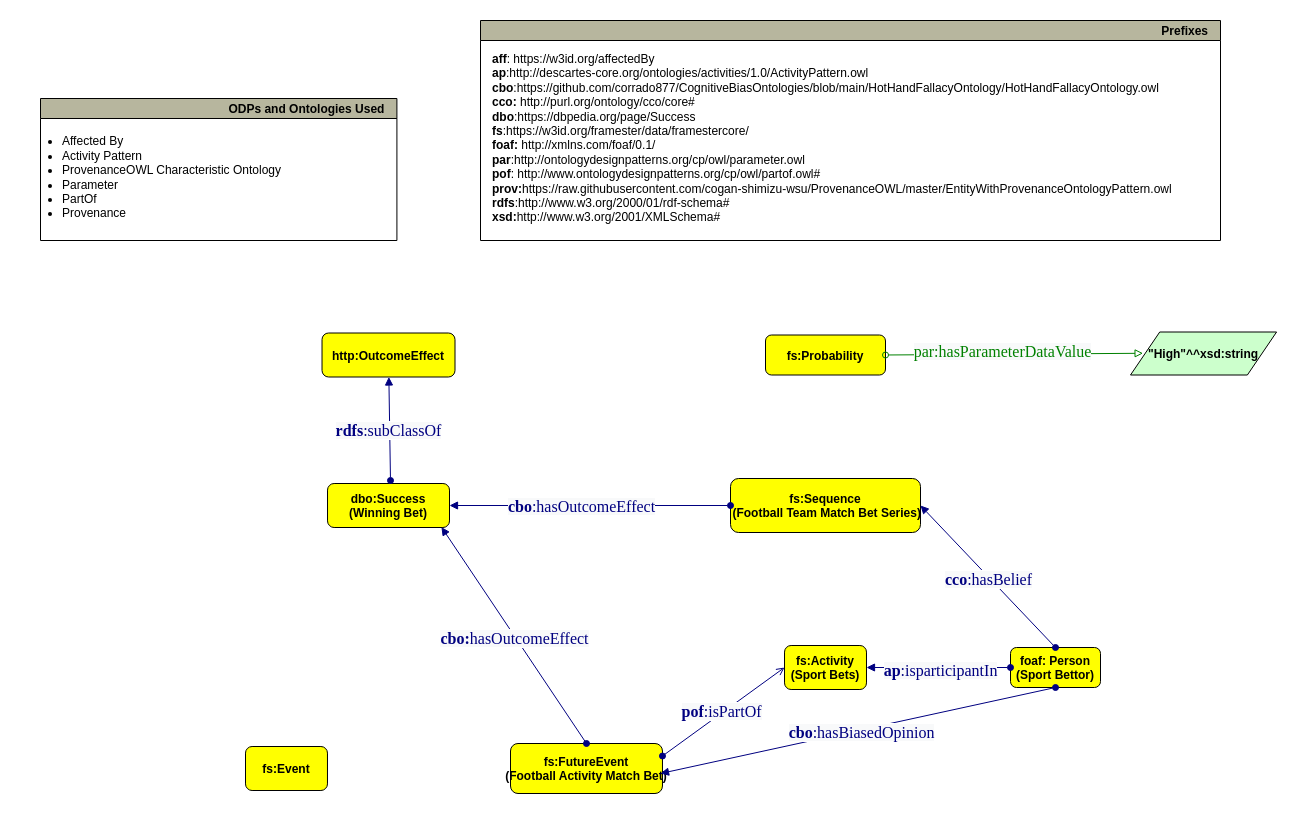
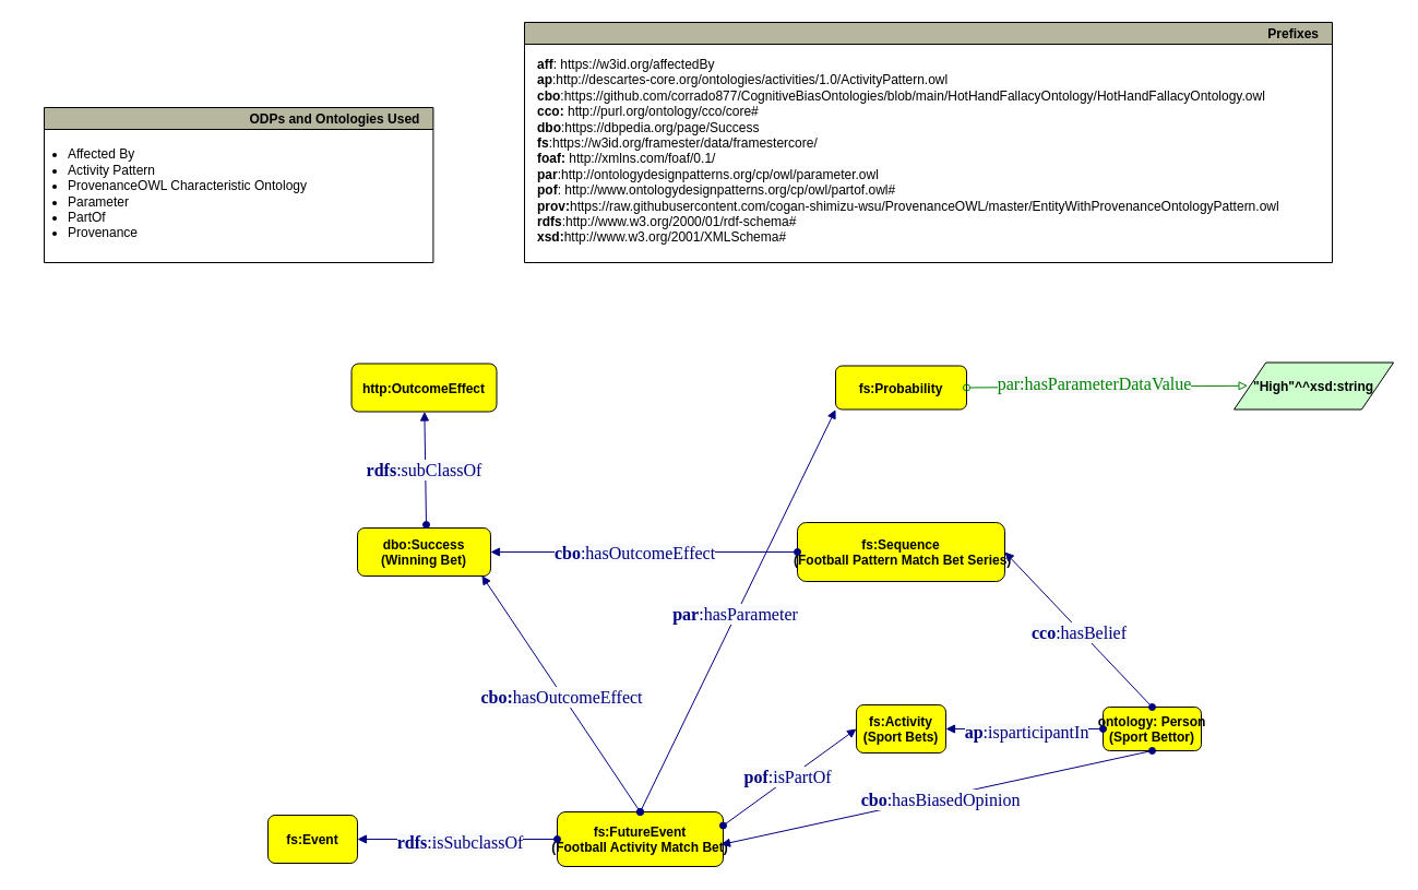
- <mxCell id="8" value="fs:Sequence&#10; (Football Team Match Bet Series)" style="graphMlID=n4;shape=rect;rounded=1;arcsize=30;fillColor=#ffff00;strokeColor=#000000;strokeWidth=1.0;fontStyle=1" parent="1" vertex="1"><mxGeometry x="730" y="478" width="190" height="54" as="geometry" /></mxCell>
+ <mxCell id="8" value="fs:Sequence&#10; (Football Pattern Match Bet Series)" style="graphMlID=n4;shape=rect;rounded=1;arcsize=30;fillColor=#ffff00;strokeColor=#000000;strokeWidth=1.0;fontStyle=1" parent="1" vertex="1"><mxGeometry x="730" y="478" width="190" height="54" as="geometry" /></mxCell>
+ <mxCell id="26" value="" style="graphMlID=e0;rounded=0;endArrow=block;strokeColor=#000080;strokeWidth=1.0;startArrow=oval;startFill=1;endFill=1;exitX=0.5;exitY=0;exitDx=0;exitDy=0;entryX=0;entryY=1;entryDx=0;entryDy=0;" parent="1" source="9" target="11" edge="1"><mxGeometry relative="1" as="geometry"><mxPoint x="640" y="563.082" as="sourcePoint" /><mxPoint x="791" y="563" as="targetPoint" /></mxGeometry></mxCell>
+ <mxCell id="27" value="&lt;span style=&quot;color: rgb(0 , 0 , 128) ; font-family: &amp;quot;dialog&amp;quot; ; font-size: 16px ; background-color: rgb(248 , 249 , 250)&quot;&gt;&lt;b&gt;par&lt;/b&gt;:hasParameter&lt;/span&gt;" style="text;html=1;align=center;verticalAlign=middle;resizable=0;points=[];labelBackgroundColor=#ffffff;" parent="26" vertex="1" connectable="0"><mxGeometry x="-0.017" y="2" relative="1" as="geometry"><mxPoint as="offset" /></mxGeometry></mxCell>
- <mxCell id="6" value="foaf: Person&#10;(Sport Bettor)" style="graphMlID=n4;shape=rect;rounded=1;arcsize=30;fillColor=#ffff00;strokeColor=#000000;strokeWidth=1.0;fontStyle=1" parent="1" vertex="1"><mxGeometry x="1010" y="647" width="90" height="40" as="geometry" /></mxCell>
+ <mxCell id="6" value="ontology: Person&#10;(Sport Bettor)" style="graphMlID=n4;shape=rect;rounded=1;arcsize=30;fillColor=#ffff00;strokeColor=#000000;strokeWidth=1.0;fontStyle=1" parent="1" vertex="1"><mxGeometry x="1010" y="647" width="90" height="40" as="geometry" /></mxCell>
- <mxCell id="18" value="" style="graphMlID=e0;rounded=0;endArrow=open;strokeColor=#000080;strokeWidth=1.0;startArrow=oval;startFill=1;endFill=1;exitX=1;exitY=0.25;exitDx=0;exitDy=0;entryX=0;entryY=0.5;entryDx=0;entryDy=0;" parent="1" source="9" target="10" edge="1"><mxGeometry relative="1" as="geometry"><mxPoint x="640" y="563.082" as="sourcePoint" /><mxPoint x="791" y="563" as="targetPoint" /></mxGeometry></mxCell>
+ <mxCell id="18" value="" style="graphMlID=e0;rounded=0;endArrow=block;strokeColor=#000080;strokeWidth=1.0;startArrow=oval;startFill=1;endFill=1;exitX=1;exitY=0.25;exitDx=0;exitDy=0;entryX=0;entryY=0.5;entryDx=0;entryDy=0;" parent="1" source="9" target="10" edge="1"><mxGeometry relative="1" as="geometry"><mxPoint x="640" y="563.082" as="sourcePoint" /><mxPoint x="791" y="563" as="targetPoint" /></mxGeometry></mxCell>
+ <mxCell id="20" value="" style="graphMlID=e0;rounded=0;endArrow=block;strokeColor=#000080;strokeWidth=1.0;startArrow=oval;startFill=1;endFill=1;exitX=0;exitY=0.5;exitDx=0;exitDy=0;" parent="1" source="9" target="7" edge="1"><mxGeometry relative="1" as="geometry"><mxPoint x="400" y="513.082" as="sourcePoint" /><mxPoint x="551" y="513" as="targetPoint" /></mxGeometry></mxCell>
+ <mxCell id="21" value="&lt;span style=&quot;color: rgb(0 , 0 , 128) ; font-family: &amp;quot;dialog&amp;quot; ; font-size: 16px ; background-color: rgb(248 , 249 , 250)&quot;&gt;&lt;b&gt;rdfs&lt;/b&gt;:isSubclassOf&lt;/span&gt;" style="text;html=1;align=center;verticalAlign=middle;resizable=0;points=[];labelBackgroundColor=#ffffff;" parent="20" vertex="1" connectable="0"><mxGeometry x="-0.017" y="2" relative="1" as="geometry"><mxPoint as="offset" /></mxGeometry></mxCell>
